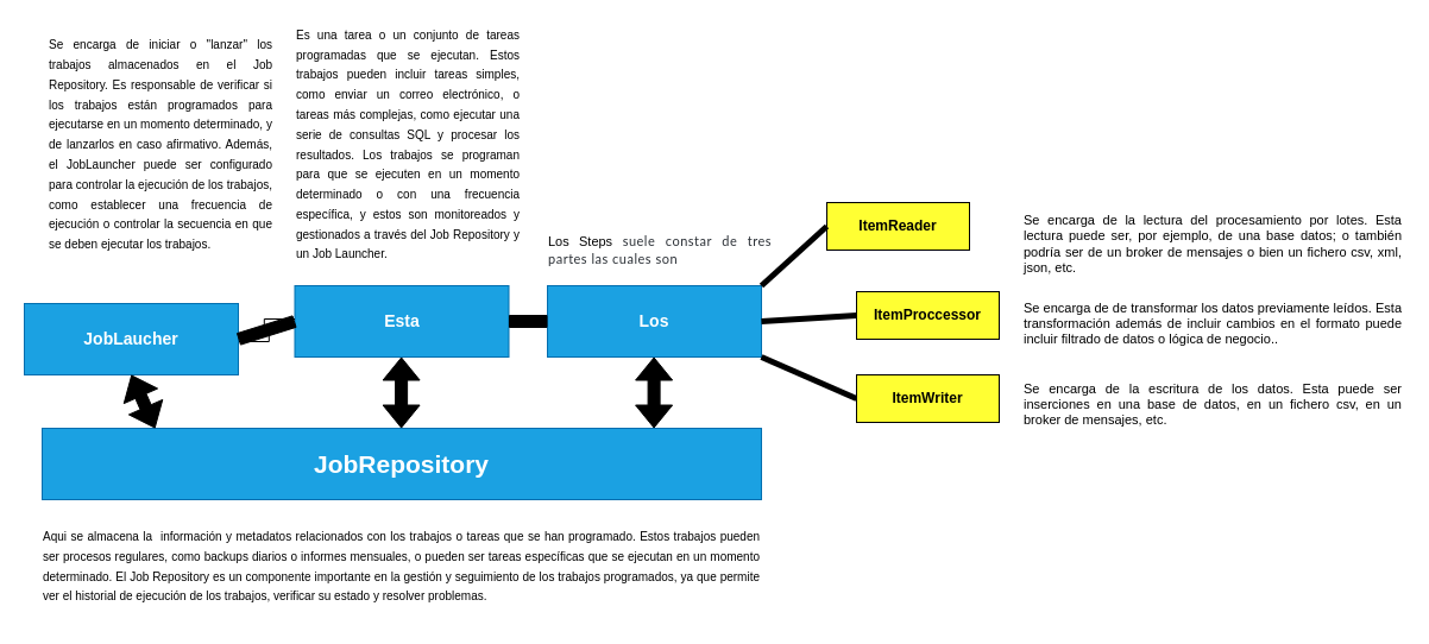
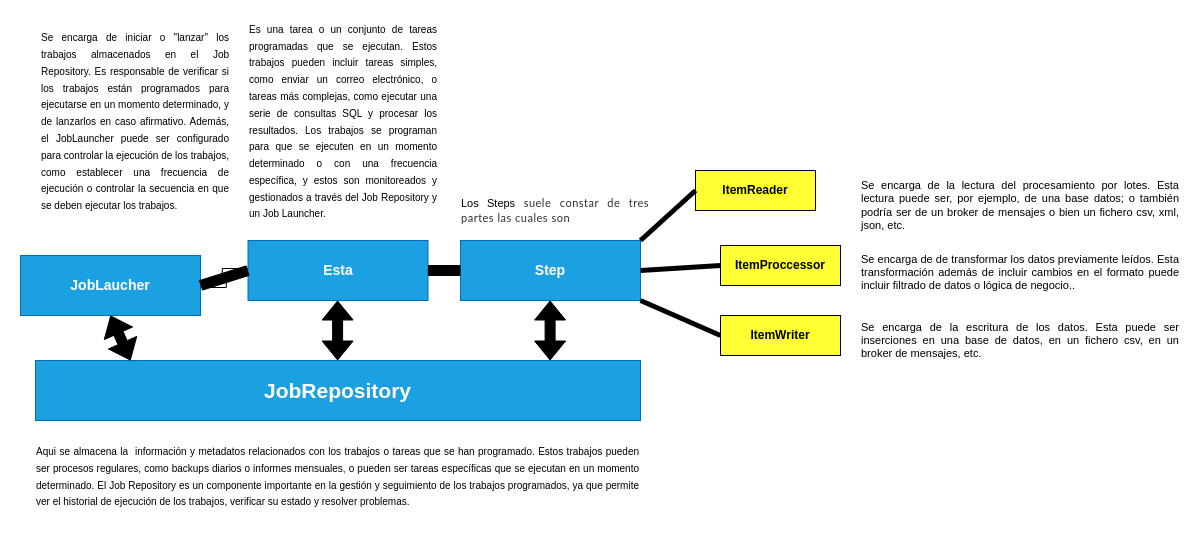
- <mxCell id="5" value="&lt;font style=&quot;font-size: 14px;&quot;&gt;&lt;b&gt;Los&lt;/b&gt;&lt;/font&gt;" style="rounded=0;whiteSpace=wrap;html=1;fillColor=#1ba1e2;fontColor=#ffffff;strokeColor=#006EAF;" parent="1" vertex="1"><mxGeometry x="460" y="240" width="180" height="60" as="geometry" /></mxCell>
+ <mxCell id="5" value="&lt;font style=&quot;font-size: 14px;&quot;&gt;&lt;b&gt;Step&lt;/b&gt;&lt;/font&gt;" style="rounded=0;whiteSpace=wrap;html=1;fillColor=#1ba1e2;fontColor=#ffffff;strokeColor=#006EAF;" parent="1" vertex="1"><mxGeometry x="460" y="240" width="180" height="60" as="geometry" /></mxCell>
